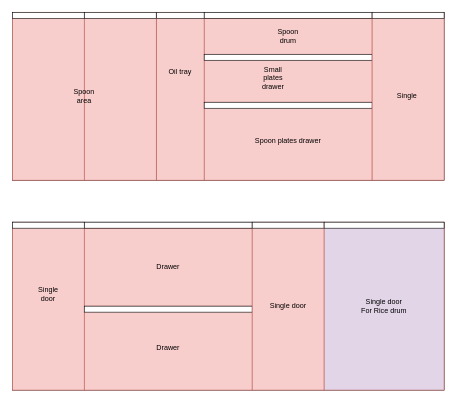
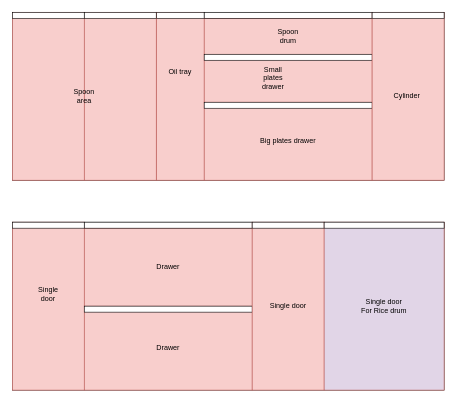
- <mxCell id="14" value="Single&amp;nbsp;" style="rounded=0;whiteSpace=wrap;html=1;container=0;fillColor=#f8cecc;strokeColor=#b85450;" vertex="1" parent="1"><mxGeometry x="620" y="20" width="120" height="280" as="geometry" /></mxCell>
+ <mxCell id="14" value="Cylinder&amp;nbsp;" style="rounded=0;whiteSpace=wrap;html=1;container=0;fillColor=#f8cecc;strokeColor=#b85450;" vertex="1" parent="1"><mxGeometry x="620" y="20" width="120" height="280" as="geometry" /></mxCell>
- <mxCell id="8" value="Spoon plates drawer" style="rounded=0;whiteSpace=wrap;html=1;container=0;fillColor=#f8cecc;strokeColor=#b85450;" vertex="1" parent="1"><mxGeometry x="340" y="170" width="280" height="130" as="geometry" /></mxCell>
+ <mxCell id="8" value="Big plates drawer" style="rounded=0;whiteSpace=wrap;html=1;container=0;fillColor=#f8cecc;strokeColor=#b85450;" vertex="1" parent="1"><mxGeometry x="340" y="170" width="280" height="130" as="geometry" /></mxCell>
